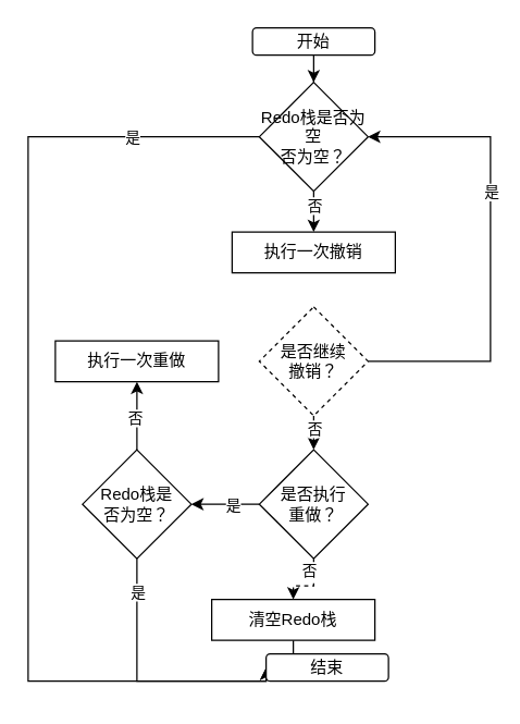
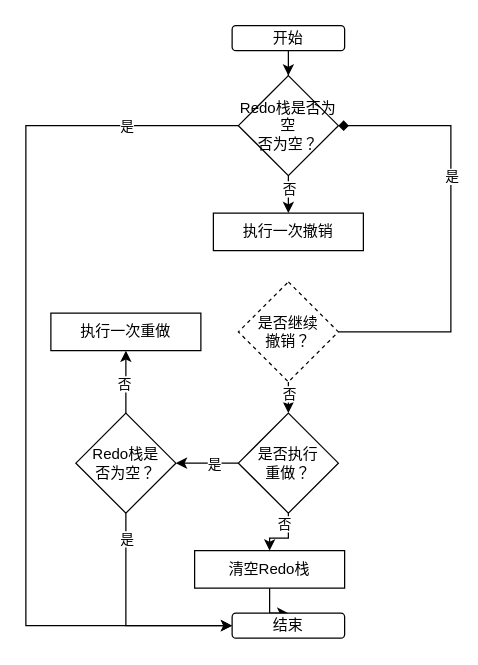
- <mxCell id="15" style="edgeStyle=orthogonalEdgeStyle;rounded=0;orthogonalLoop=1;jettySize=auto;html=1;entryX=1;entryY=0.5;entryDx=0;entryDy=0;" edge="1" parent="1" source="19" target="8"><mxGeometry relative="1" as="geometry"><Array as="points"><mxPoint x="360" y="265" /><mxPoint x="360" y="100" /></Array></mxGeometry></mxCell>
+ <mxCell id="15" style="edgeStyle=orthogonalEdgeStyle;rounded=0;orthogonalLoop=1;jettySize=auto;html=1;entryX=1;entryY=0.5;entryDx=0;entryDy=0;endArrow=diamond;" edge="1" parent="1" source="19" target="8"><mxGeometry relative="1" as="geometry"><Array as="points"><mxPoint x="360" y="265" /><mxPoint x="360" y="100" /></Array></mxGeometry></mxCell>
- <mxCell id="22" style="edgeStyle=orthogonalEdgeStyle;rounded=0;orthogonalLoop=1;jettySize=auto;html=1;entryX=0.5;entryY=0;entryDx=0;entryDy=0;dashed=1;" edge="1" parent="1" source="24" target="27"><mxGeometry relative="1" as="geometry"><mxPoint x="230" y="480" as="targetPoint" /></mxGeometry></mxCell>
+ <mxCell id="22" style="edgeStyle=orthogonalEdgeStyle;rounded=0;orthogonalLoop=1;jettySize=auto;html=1;entryX=0.5;entryY=0;entryDx=0;entryDy=0;" edge="1" parent="1" source="24" target="27"><mxGeometry relative="1" as="geometry"><mxPoint x="230" y="480" as="targetPoint" /></mxGeometry></mxCell>
- <mxCell id="28" value="结束" style="rounded=1;whiteSpace=wrap;html=1;" vertex="1" parent="1"><mxGeometry x="195" y="480" width="90" height="20" as="geometry" /></mxCell>
+ <mxCell id="28" value="结束" style="rounded=1;whiteSpace=wrap;html=1;" vertex="1" parent="1"><mxGeometry x="185" y="490" width="90" height="20" as="geometry" /></mxCell>
